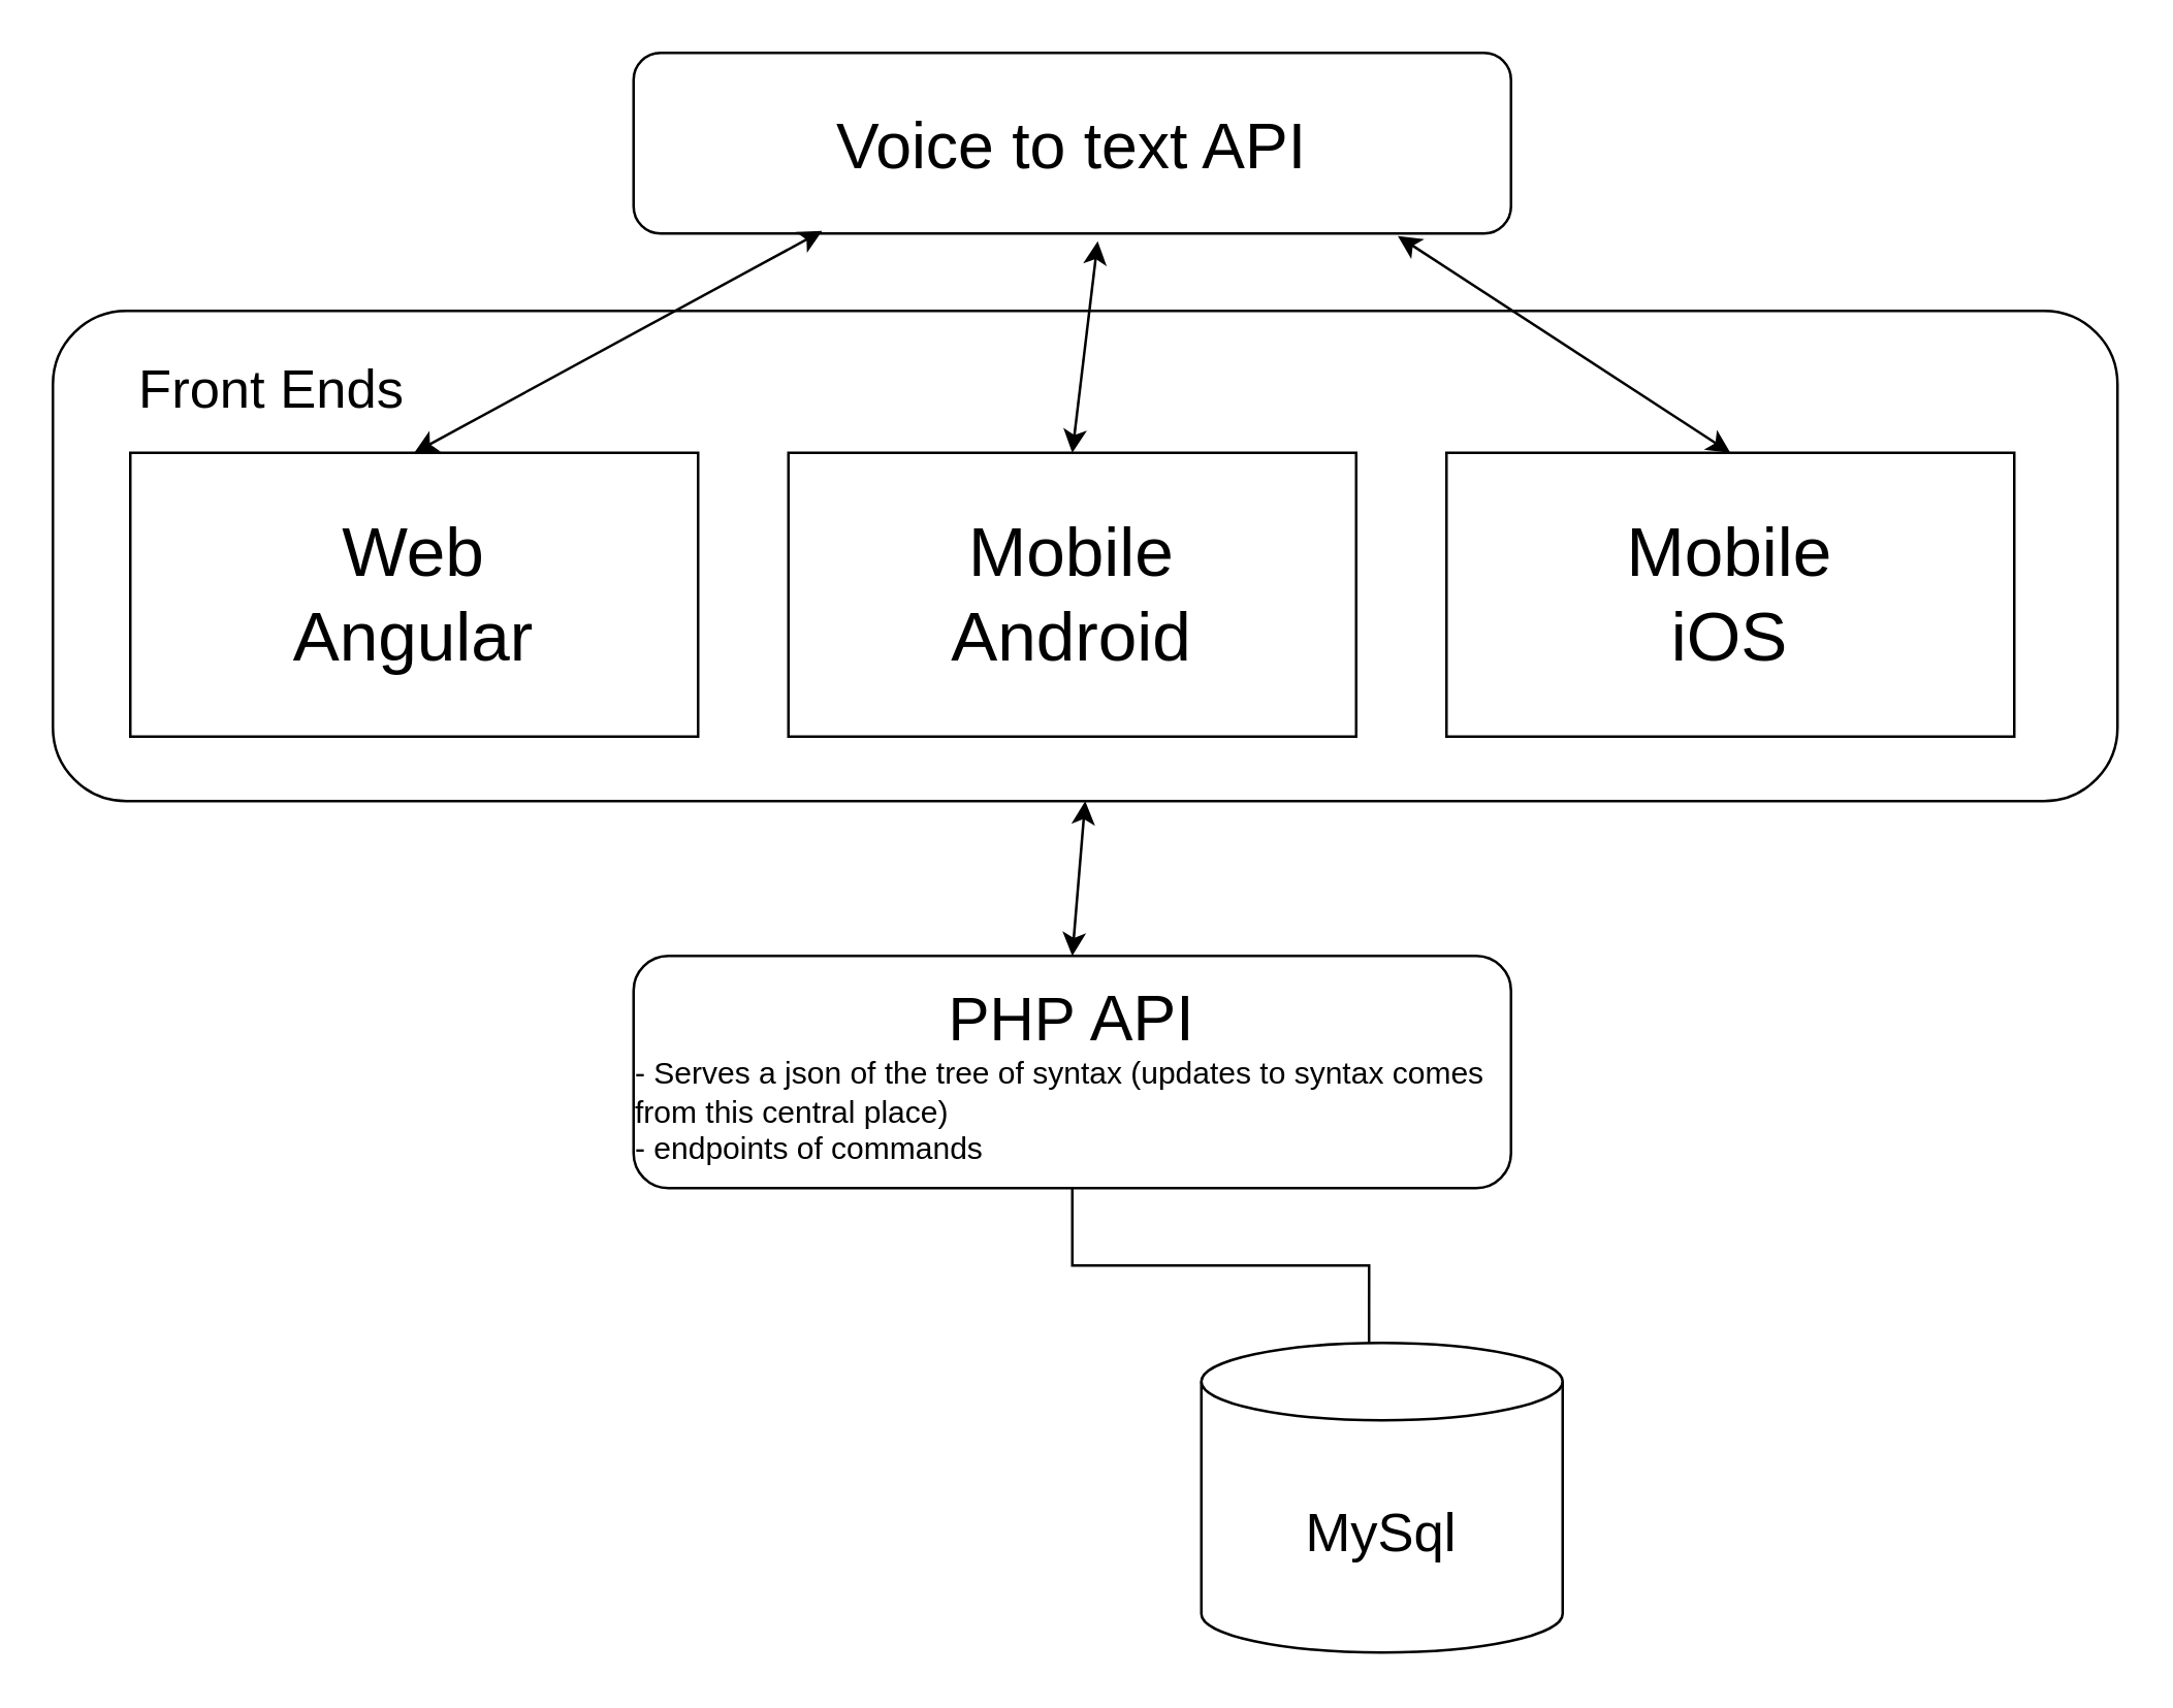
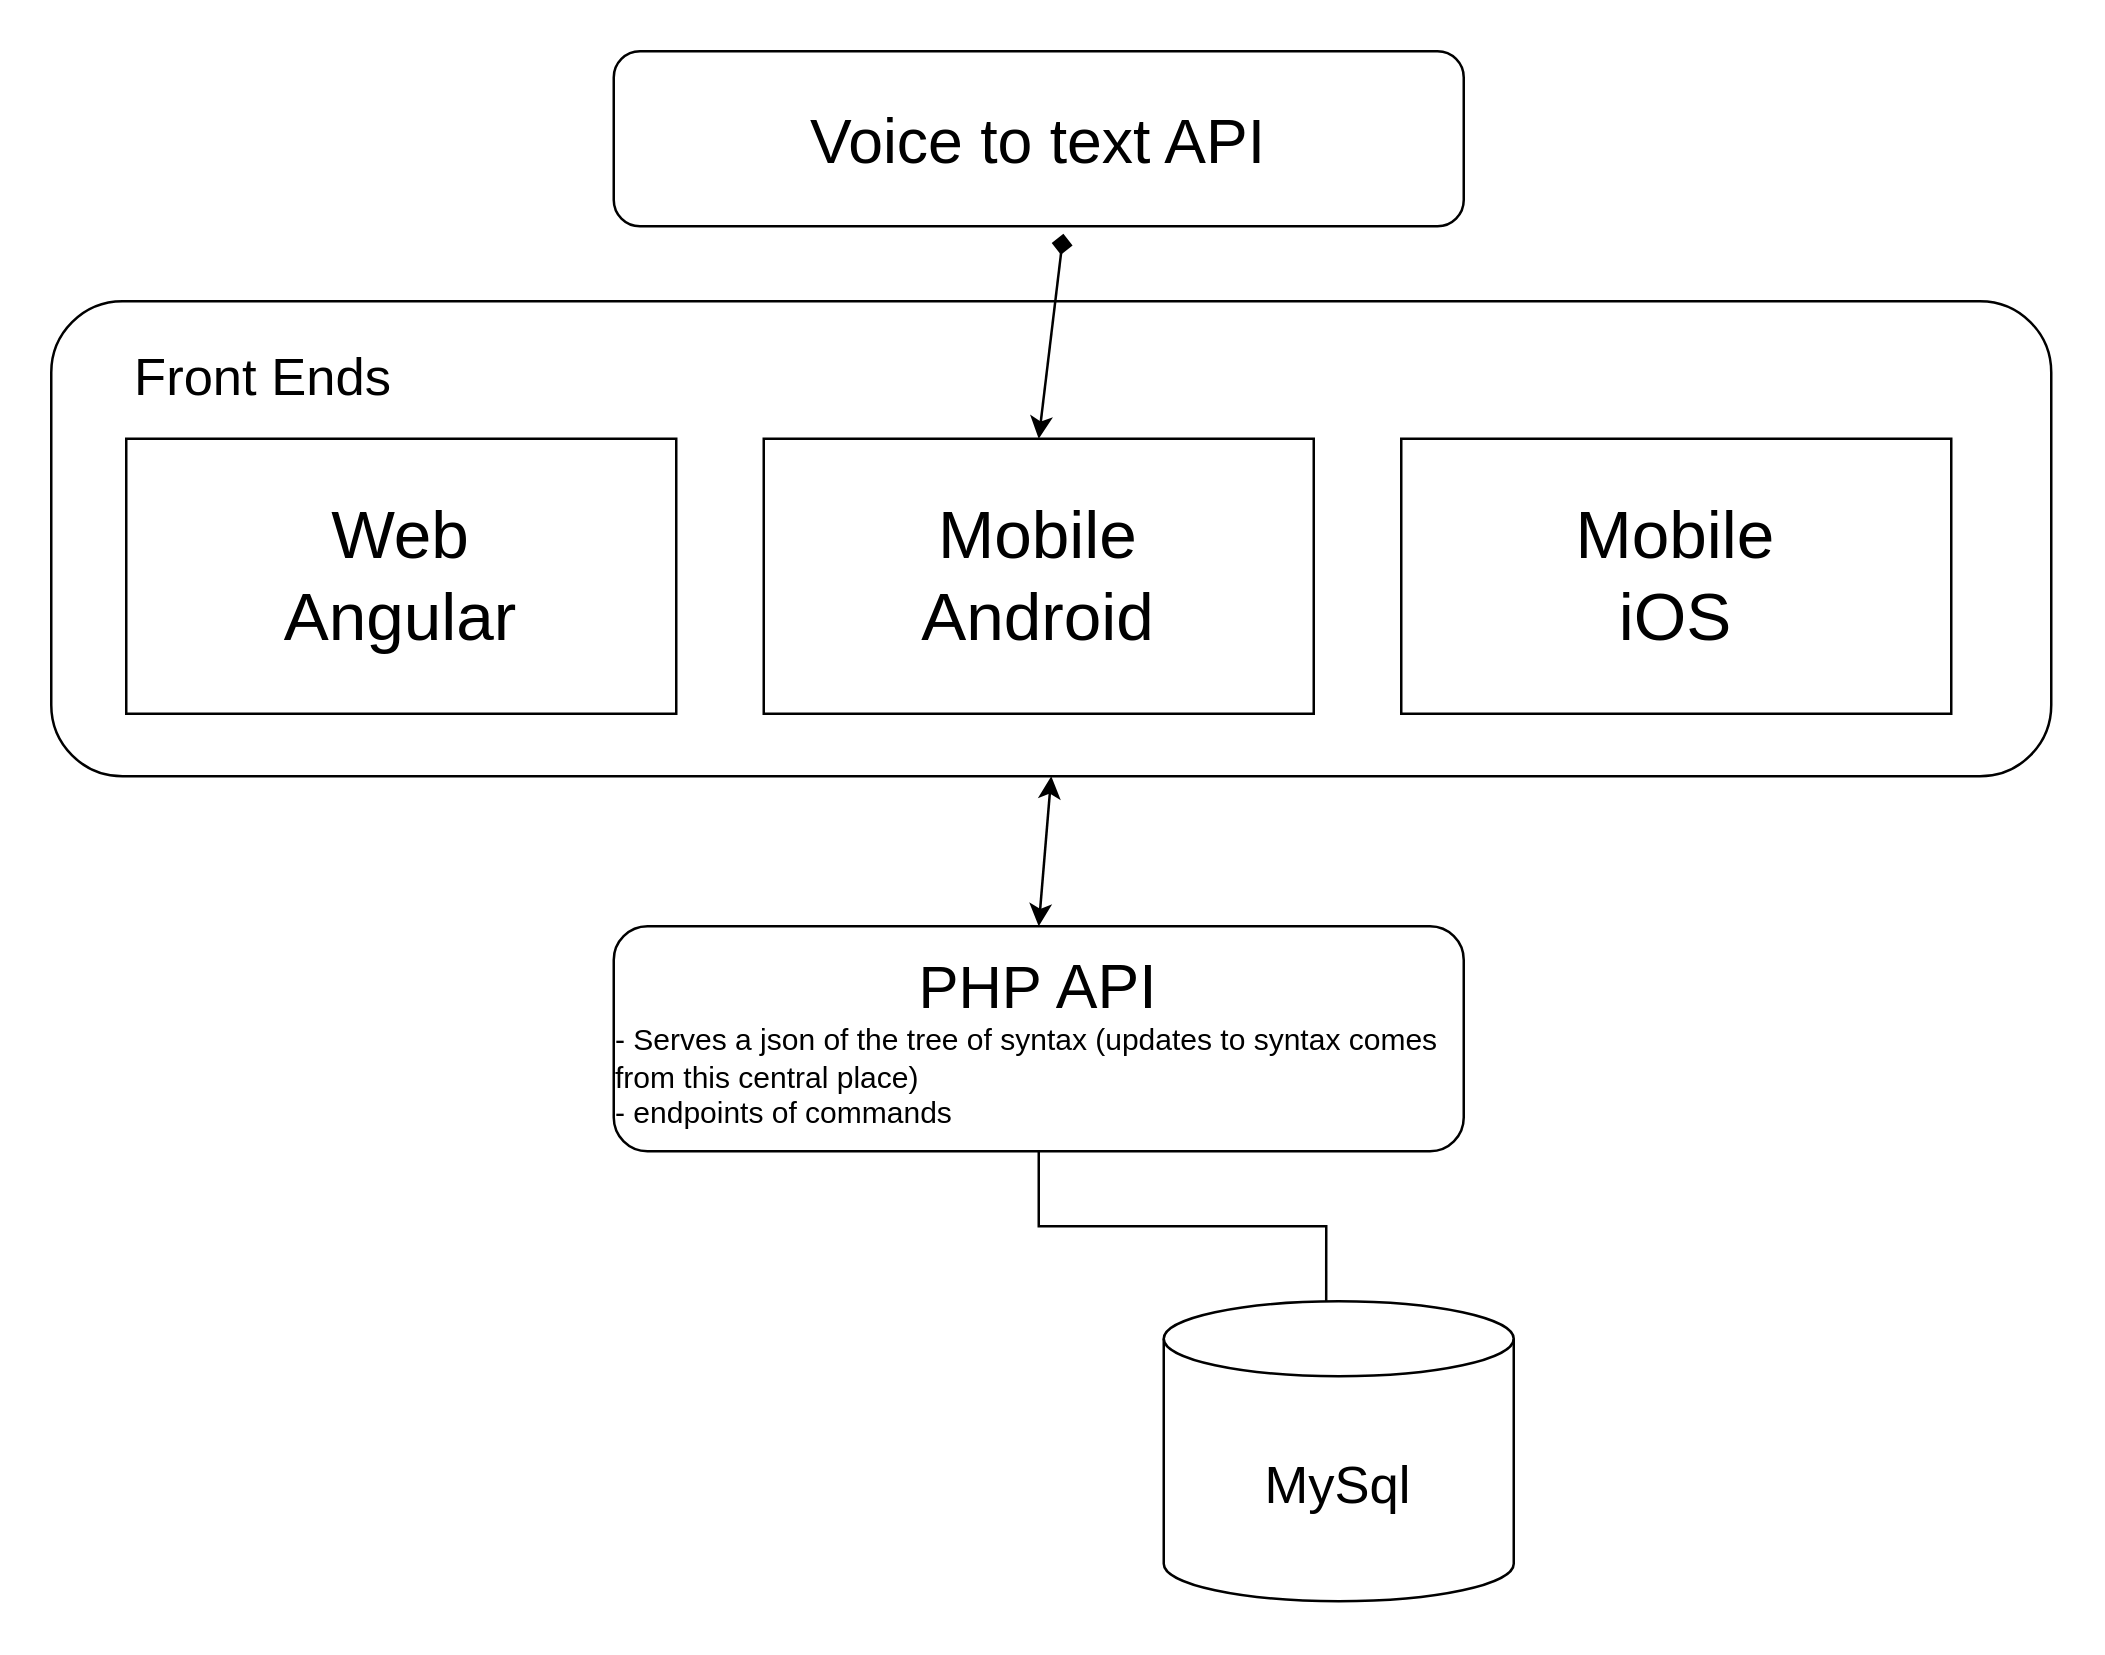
- <mxCell id="12" value="" style="endArrow=classic;startArrow=classic;html=1;rounded=0;fontSize=21;entryX=0.529;entryY=1.043;entryDx=0;entryDy=0;entryPerimeter=0;exitX=0.5;exitY=0;exitDx=0;exitDy=0;" parent="1" source="5" target="7" edge="1"><mxGeometry width="50" height="50" relative="1" as="geometry"><mxPoint x="405" y="370" as="sourcePoint" /><mxPoint x="455" y="320" as="targetPoint" /></mxGeometry></mxCell>
+ <mxCell id="12" value="" style="endArrow=diamond;startArrow=classic;html=1;rounded=0;fontSize=21;entryX=0.529;entryY=1.043;entryDx=0;entryDy=0;entryPerimeter=0;exitX=0.5;exitY=0;exitDx=0;exitDy=0;" parent="1" source="5" target="7" edge="1"><mxGeometry width="50" height="50" relative="1" as="geometry"><mxPoint x="405" y="370" as="sourcePoint" /><mxPoint x="455" y="320" as="targetPoint" /></mxGeometry></mxCell>
- <mxCell id="10" value="" style="endArrow=classic;startArrow=classic;html=1;rounded=0;fontSize=21;entryX=0.215;entryY=0.986;entryDx=0;entryDy=0;entryPerimeter=0;exitX=0.5;exitY=0;exitDx=0;exitDy=0;" parent="1" source="4" target="7" edge="1"><mxGeometry width="50" height="50" relative="1" as="geometry"><mxPoint x="395" y="370" as="sourcePoint" /><mxPoint x="445" y="320" as="targetPoint" /></mxGeometry></mxCell>
- <mxCell id="11" value="" style="endArrow=classic;startArrow=classic;html=1;rounded=0;fontSize=21;entryX=0.871;entryY=1.014;entryDx=0;entryDy=0;entryPerimeter=0;exitX=0.5;exitY=0;exitDx=0;exitDy=0;" parent="1" source="6" target="7" edge="1"><mxGeometry width="50" height="50" relative="1" as="geometry"><mxPoint x="405" y="370" as="sourcePoint" /><mxPoint x="455" y="320" as="targetPoint" /></mxGeometry></mxCell>
